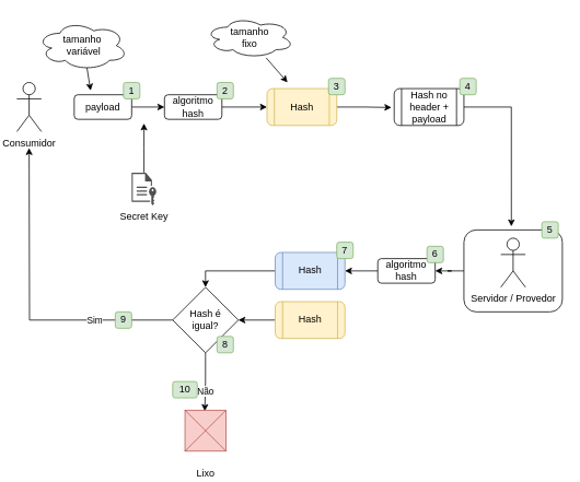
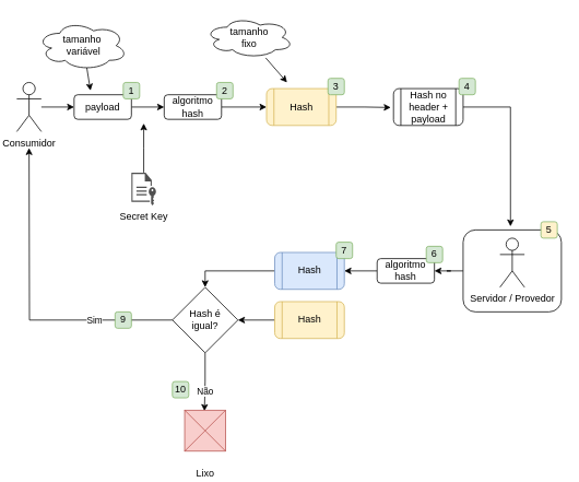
+ <mxCell id="4" style="edgeStyle=orthogonalEdgeStyle;rounded=0;orthogonalLoop=1;jettySize=auto;html=1;entryX=0;entryY=0.5;entryDx=0;entryDy=0;" edge="1" parent="1" source="5" target="8"><mxGeometry relative="1" as="geometry" /></mxCell>
- <mxCell id="25" value="5" style="rounded=1;whiteSpace=wrap;html=1;fillColor=#d5e8d4;strokeColor=#82b366;" vertex="1" parent="1"><mxGeometry x="660" y="270" width="20" height="20" as="geometry" /></mxCell>
+ <mxCell id="25" value="5" style="rounded=1;whiteSpace=wrap;html=1;fillColor=#fff2cc;strokeColor=#82b366;" vertex="1" parent="1"><mxGeometry x="660" y="270" width="20" height="20" as="geometry" /></mxCell>
- <mxCell id="39" value="8" style="rounded=1;whiteSpace=wrap;html=1;fillColor=#d5e8d4;strokeColor=#82b366;" vertex="1" parent="1"><mxGeometry x="264" y="410" width="20" height="20" as="geometry" /></mxCell>
- <mxCell id="42" value="10" style="rounded=1;whiteSpace=wrap;html=1;fillColor=#d5e8d4;strokeColor=#82b366;" vertex="1" parent="1"><mxGeometry x="210" y="465" width="30" height="20" as="geometry" /></mxCell>
+ <mxCell id="42" value="10" style="rounded=1;whiteSpace=wrap;html=1;fillColor=#d5e8d4;strokeColor=#82b366;" vertex="1" parent="1"><mxGeometry x="210" y="465" width="20" height="20" as="geometry" /></mxCell>
